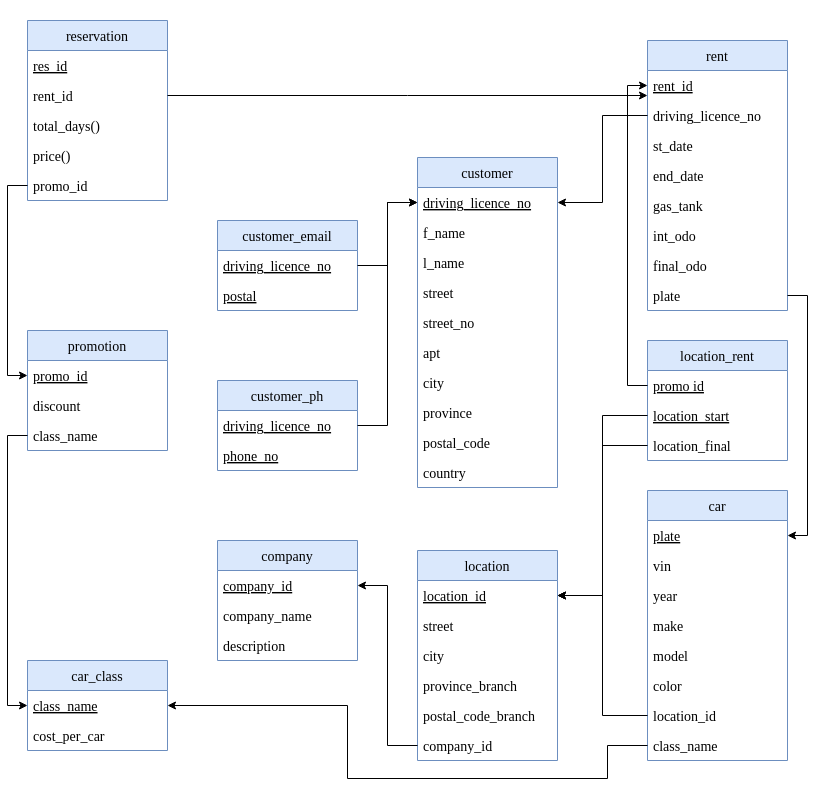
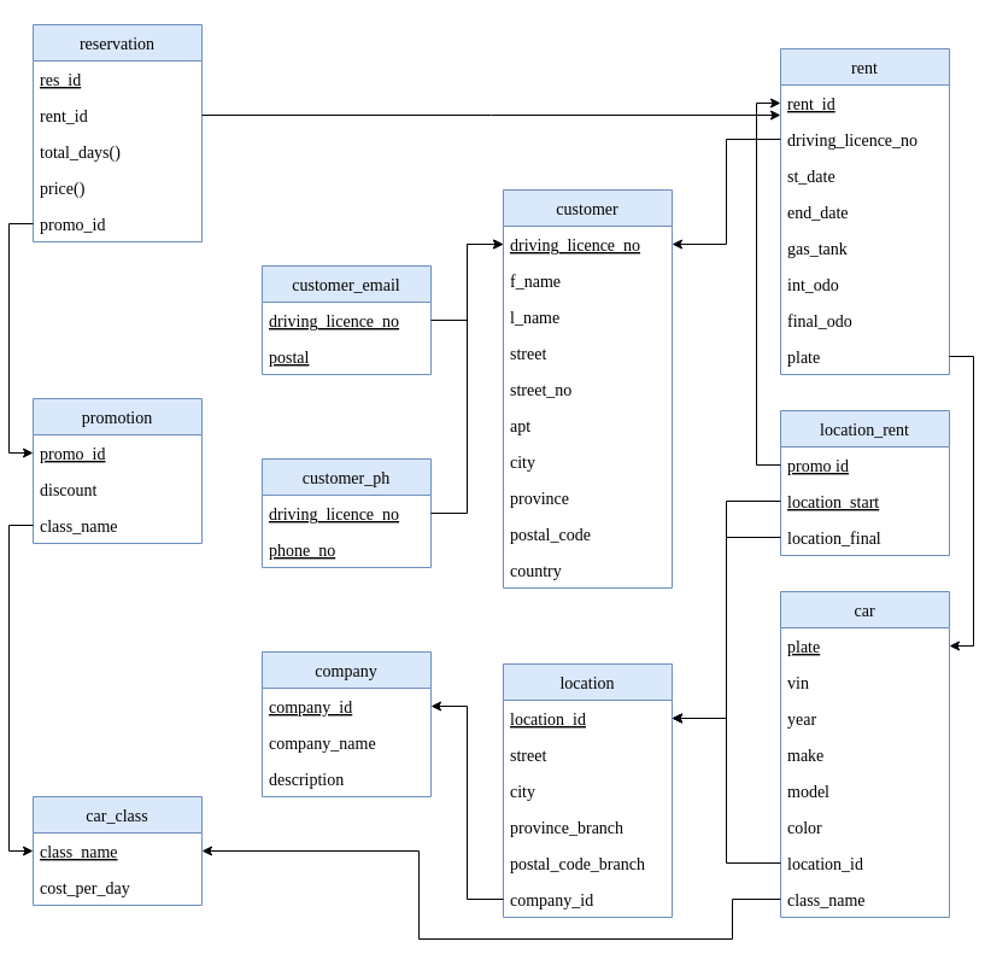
- <mxCell id="17" value="cost_per_car" style="text;strokeColor=none;fillColor=none;align=left;verticalAlign=middle;spacingLeft=4;spacingRight=4;overflow=hidden;points=[[0,0.5],[1,0.5]];portConstraint=eastwest;rotatable=0;fontSize=14;fontFamily=Georgia;" parent="15" vertex="1"><mxGeometry y="60" width="140" height="30" as="geometry" /></mxCell>
+ <mxCell id="17" value="cost_per_day" style="text;strokeColor=none;fillColor=none;align=left;verticalAlign=middle;spacingLeft=4;spacingRight=4;overflow=hidden;points=[[0,0.5],[1,0.5]];portConstraint=eastwest;rotatable=0;fontSize=14;fontFamily=Georgia;" parent="15" vertex="1"><mxGeometry y="60" width="140" height="30" as="geometry" /></mxCell>
